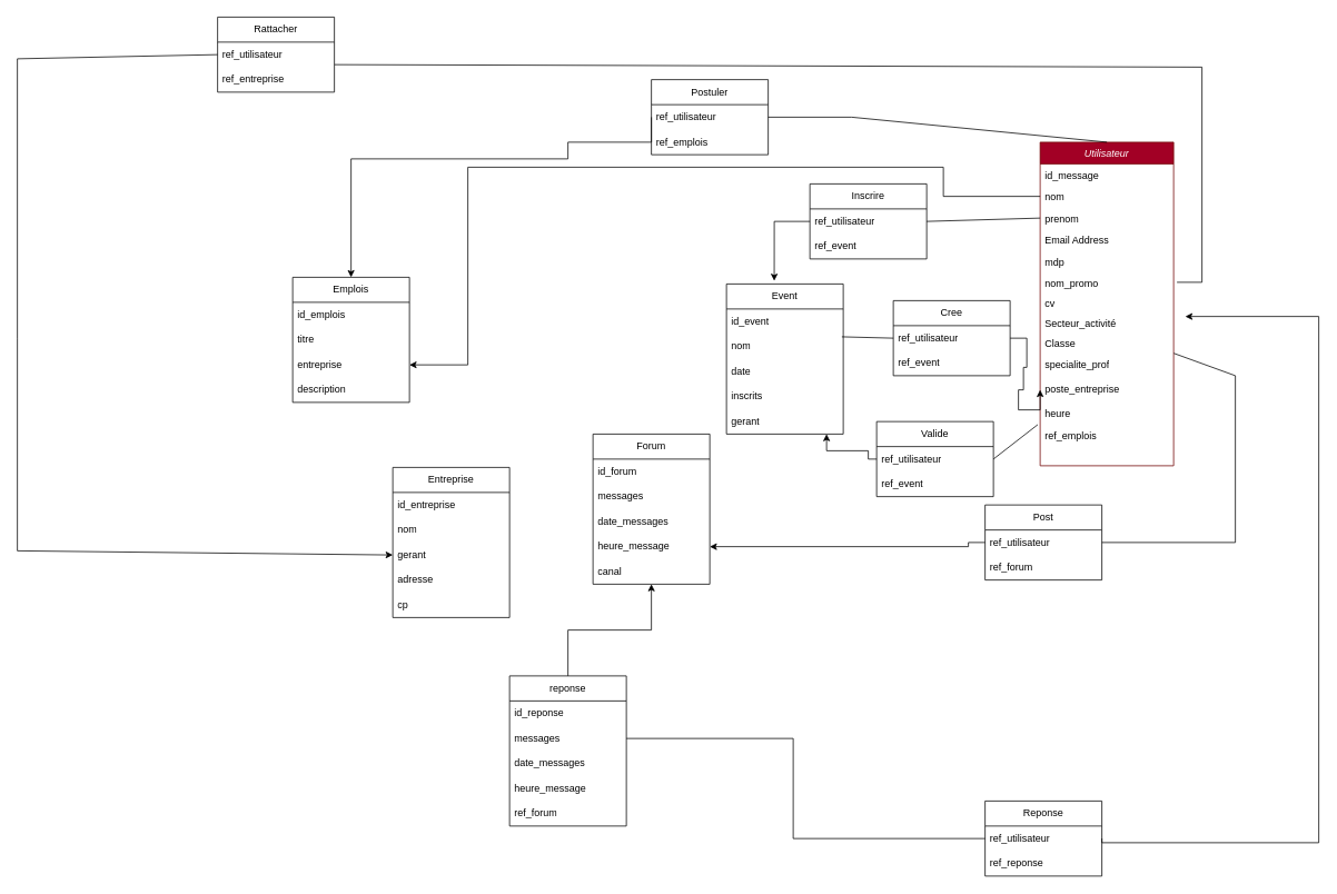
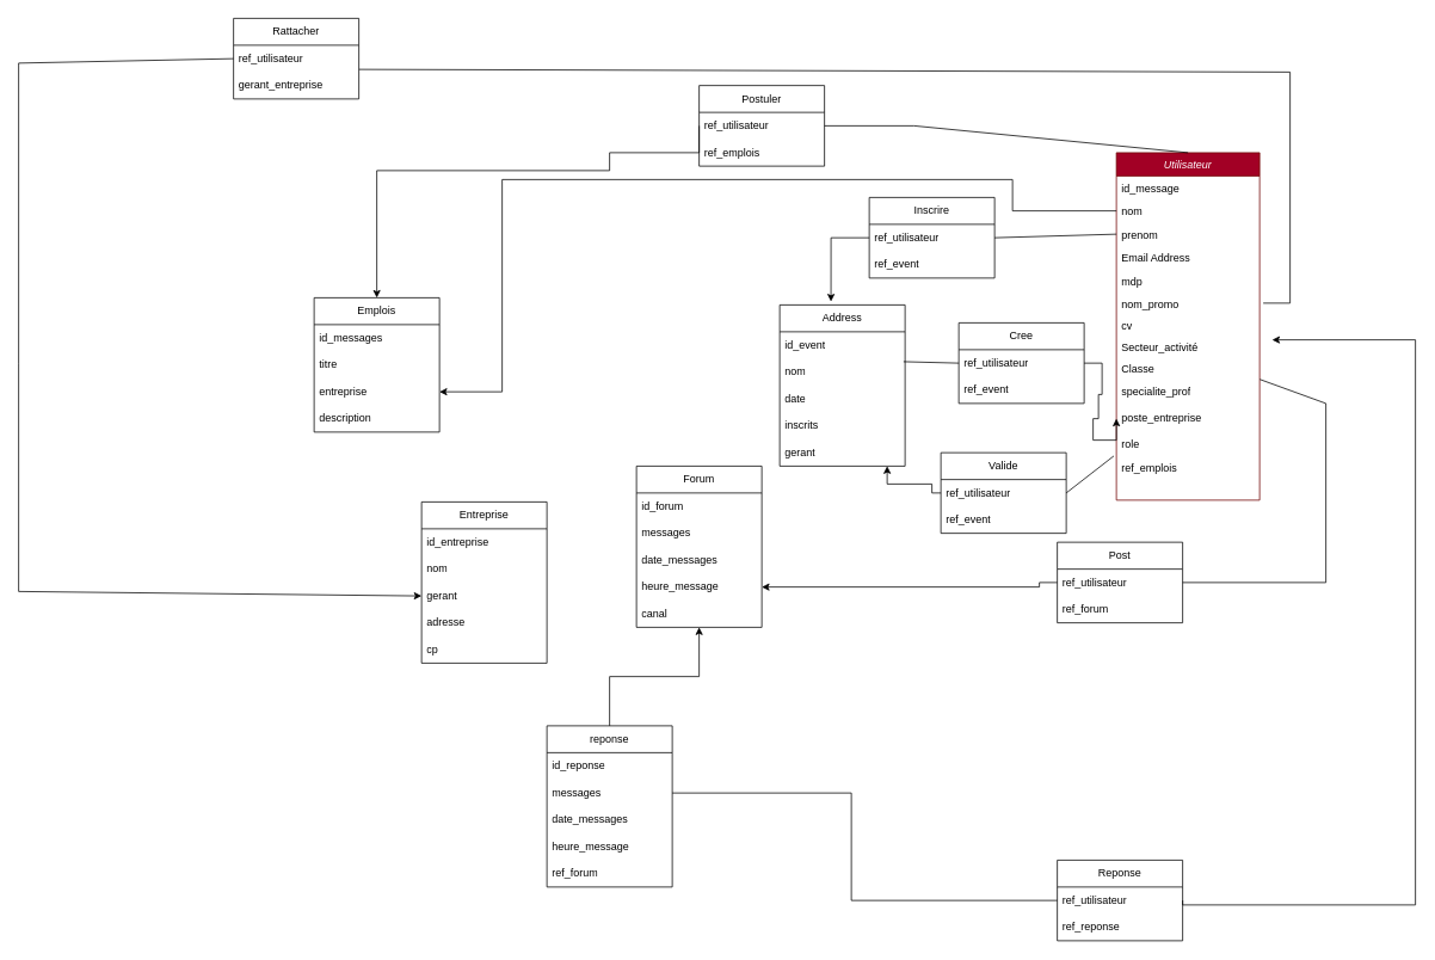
- <mxCell id="54" value="ref_entreprise" style="text;strokeColor=none;fillColor=none;align=left;verticalAlign=middle;spacingLeft=4;spacingRight=4;overflow=hidden;points=[[0,0.5],[1,0.5]];portConstraint=eastwest;rotatable=0;whiteSpace=wrap;html=1;" vertex="1" parent="52"><mxGeometry y="60" width="140" height="30" as="geometry" /></mxCell>
+ <mxCell id="54" value="gerant_entreprise" style="text;strokeColor=none;fillColor=none;align=left;verticalAlign=middle;spacingLeft=4;spacingRight=4;overflow=hidden;points=[[0,0.5],[1,0.5]];portConstraint=eastwest;rotatable=0;whiteSpace=wrap;html=1;" vertex="1" parent="52"><mxGeometry y="60" width="140" height="30" as="geometry" /></mxCell>
- <mxCell id="27" value="Event" style="swimlane;fontStyle=0;childLayout=stackLayout;horizontal=1;startSize=30;horizontalStack=0;resizeParent=1;resizeParentMax=0;resizeLast=0;collapsible=1;marginBottom=0;whiteSpace=wrap;html=1;" vertex="1" parent="1"><mxGeometry x="870" y="340" width="140" height="180" as="geometry" /></mxCell>
+ <mxCell id="27" value="Address" style="swimlane;fontStyle=0;childLayout=stackLayout;horizontal=1;startSize=30;horizontalStack=0;resizeParent=1;resizeParentMax=0;resizeLast=0;collapsible=1;marginBottom=0;whiteSpace=wrap;html=1;" vertex="1" parent="1"><mxGeometry x="870" y="340" width="140" height="180" as="geometry" /></mxCell>
- <mxCell id="23" value="id_emplois" style="text;strokeColor=none;fillColor=none;align=left;verticalAlign=middle;spacingLeft=4;spacingRight=4;overflow=hidden;points=[[0,0.5],[1,0.5]];portConstraint=eastwest;rotatable=0;whiteSpace=wrap;html=1;" vertex="1" parent="22"><mxGeometry y="30" width="140" height="30" as="geometry" /></mxCell>
+ <mxCell id="23" value="id_messages" style="text;strokeColor=none;fillColor=none;align=left;verticalAlign=middle;spacingLeft=4;spacingRight=4;overflow=hidden;points=[[0,0.5],[1,0.5]];portConstraint=eastwest;rotatable=0;whiteSpace=wrap;html=1;" vertex="1" parent="22"><mxGeometry y="30" width="140" height="30" as="geometry" /></mxCell>
- <mxCell id="14" value="heure" style="text;align=left;verticalAlign=top;spacingLeft=4;spacingRight=4;overflow=hidden;rotatable=0;points=[[0,0.5],[1,0.5]];portConstraint=eastwest;rounded=0;shadow=0;html=0;" vertex="1" parent="2"><mxGeometry y="312" width="160" height="26" as="geometry" /></mxCell>
+ <mxCell id="14" value="role" style="text;align=left;verticalAlign=top;spacingLeft=4;spacingRight=4;overflow=hidden;rotatable=0;points=[[0,0.5],[1,0.5]];portConstraint=eastwest;rounded=0;shadow=0;html=0;" vertex="1" parent="2"><mxGeometry y="312" width="160" height="26" as="geometry" /></mxCell>
